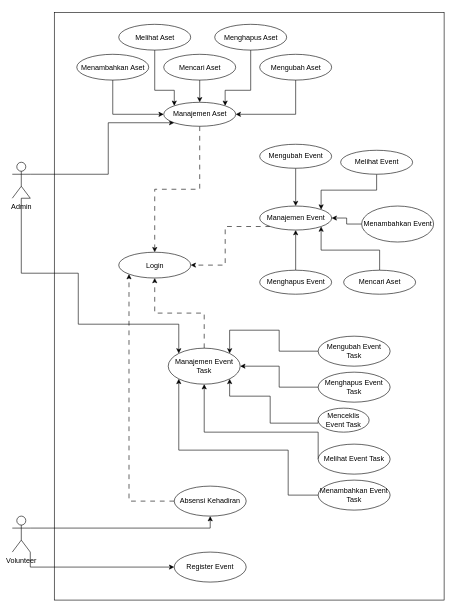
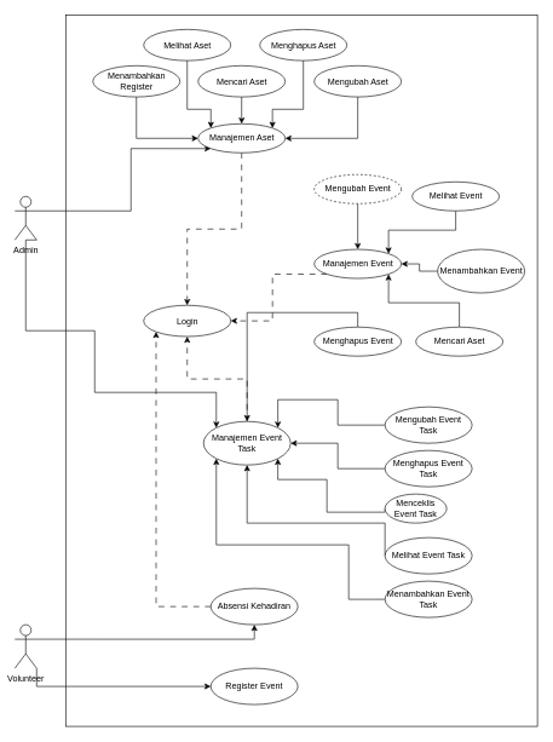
- <mxCell id="16" value="Menambahkan Aset" style="ellipse;whiteSpace=wrap;html=1;" vertex="1" parent="1"><mxGeometry x="127.5" y="90" width="120" height="43" as="geometry" /></mxCell>
+ <mxCell id="16" value="Menambahkan Register" style="ellipse;whiteSpace=wrap;html=1;" vertex="1" parent="1"><mxGeometry x="127.5" y="90" width="120" height="43" as="geometry" /></mxCell>
- <mxCell id="30" value="Mengubah Event" style="ellipse;whiteSpace=wrap;html=1;" vertex="1" parent="1"><mxGeometry x="432.5" y="240" width="120" height="40" as="geometry" /></mxCell>
+ <mxCell id="30" value="Mengubah Event" style="ellipse;whiteSpace=wrap;html=1;dashed=1;" vertex="1" parent="1"><mxGeometry x="432.5" y="240" width="120" height="40" as="geometry" /></mxCell>
- <mxCell id="33" style="edgeStyle=orthogonalEdgeStyle;rounded=0;orthogonalLoop=1;jettySize=auto;html=1;exitX=0.5;exitY=0;exitDx=0;exitDy=0;entryX=0.5;entryY=1;entryDx=0;entryDy=0;" edge="1" parent="1" source="34" target="26"><mxGeometry relative="1" as="geometry" /></mxCell>
+ <mxCell id="33" style="edgeStyle=orthogonalEdgeStyle;rounded=0;orthogonalLoop=1;jettySize=auto;html=1;exitX=0.5;exitY=0;exitDx=0;exitDy=0;" edge="1" parent="1" source="34" target="38"><mxGeometry relative="1" as="geometry" /></mxCell>
